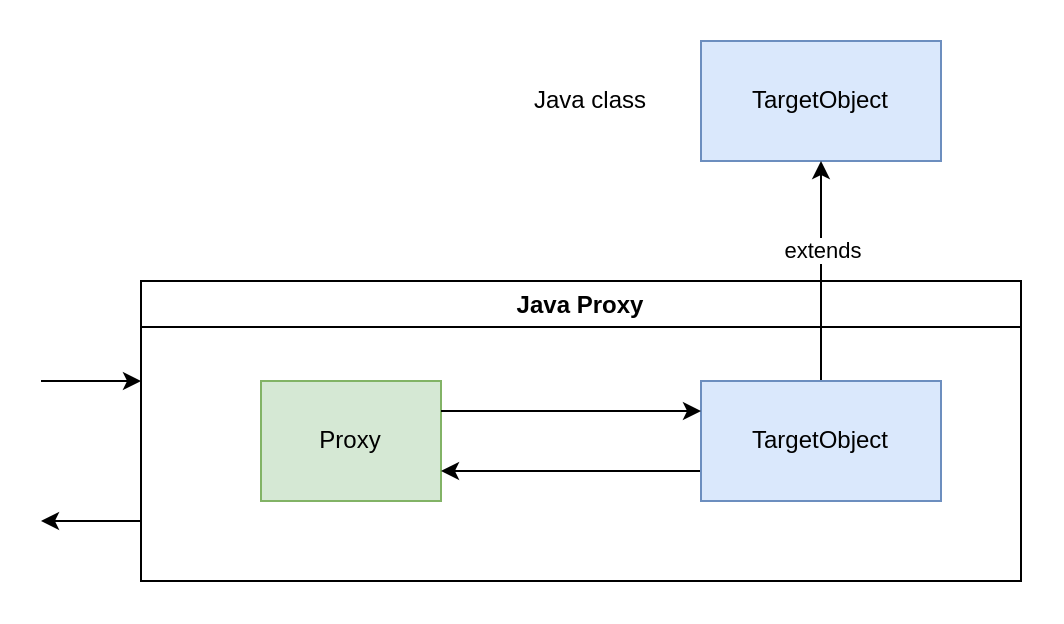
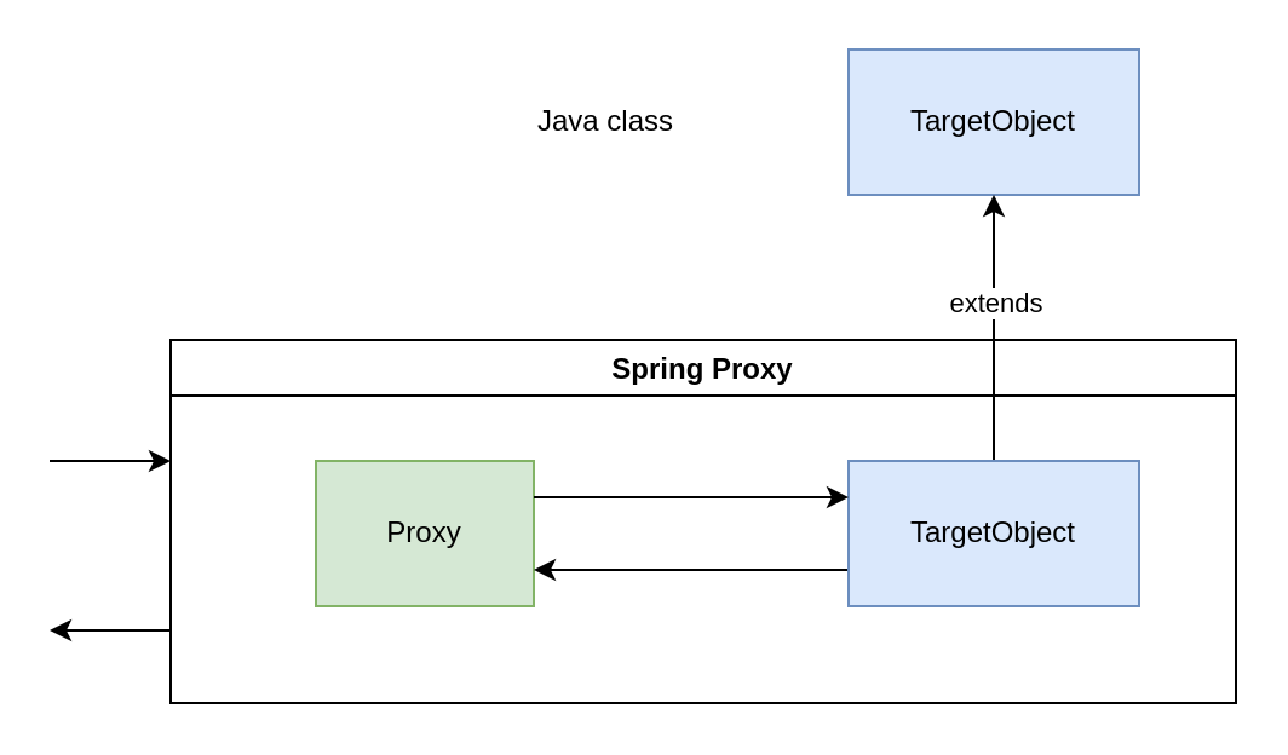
- <mxCell id="12" value="Java class" style="text;html=1;strokeColor=none;fillColor=none;align=center;verticalAlign=middle;whiteSpace=wrap;rounded=0;" vertex="1" parent="1"><mxGeometry x="250" y="35" width="90" height="30" as="geometry" /></mxCell>
+ <mxCell id="12" value="Java class" style="text;html=1;strokeColor=none;fillColor=none;align=center;verticalAlign=middle;whiteSpace=wrap;rounded=0;" vertex="1" parent="1"><mxGeometry x="205" y="35" width="90" height="30" as="geometry" /></mxCell>
- <mxCell id="2" value="Java Proxy" style="swimlane;" vertex="1" parent="1"><mxGeometry x="70" y="140" width="440" height="150" as="geometry" /></mxCell>
+ <mxCell id="2" value="Spring Proxy" style="swimlane;" vertex="1" parent="1"><mxGeometry x="70" y="140" width="440" height="150" as="geometry" /></mxCell>
